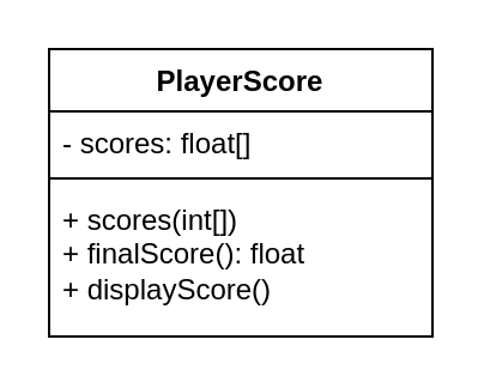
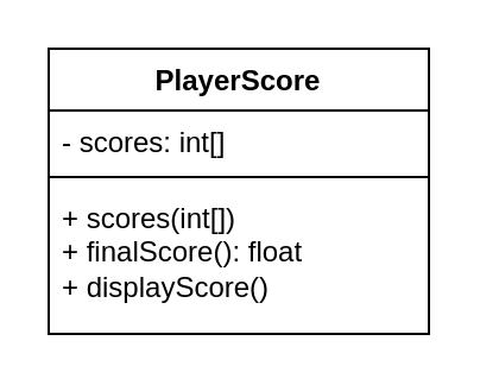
- <mxCell id="3" value="- scores: float[]" style="text;strokeColor=none;fillColor=none;align=left;verticalAlign=top;spacingLeft=4;spacingRight=4;overflow=hidden;rotatable=0;points=[[0,0.5],[1,0.5]];portConstraint=eastwest;whiteSpace=wrap;html=1;" vertex="1" parent="2"><mxGeometry y="26" width="160" height="24" as="geometry" /></mxCell>
+ <mxCell id="3" value="- scores: int[]" style="text;strokeColor=none;fillColor=none;align=left;verticalAlign=top;spacingLeft=4;spacingRight=4;overflow=hidden;rotatable=0;points=[[0,0.5],[1,0.5]];portConstraint=eastwest;whiteSpace=wrap;html=1;" vertex="1" parent="2"><mxGeometry y="26" width="160" height="24" as="geometry" /></mxCell>
